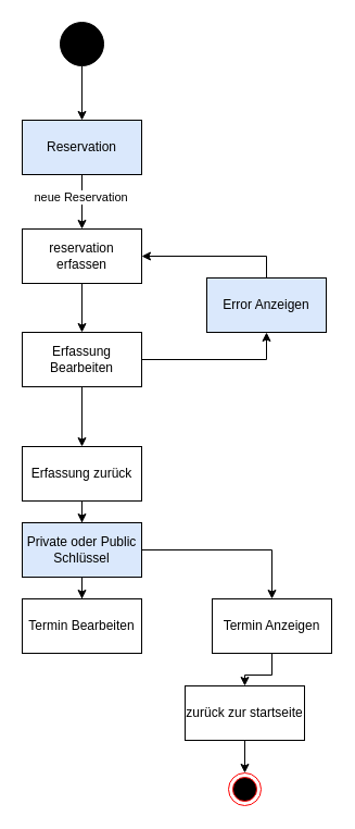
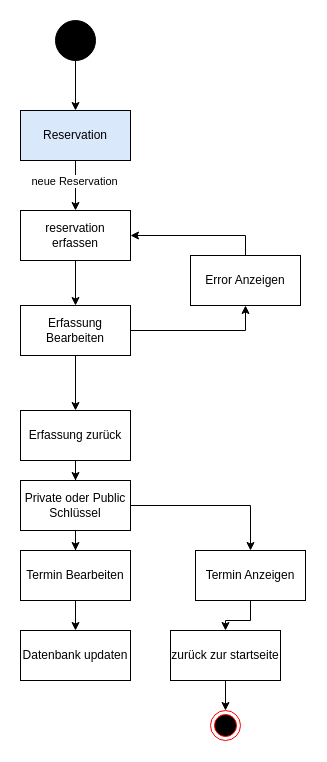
- <mxCell id="16" value="Error Anzeigen" style="html=1;whiteSpace=wrap;fillColor=#dae8fc;" parent="1" vertex="1"><mxGeometry x="190" y="255" width="110" height="50" as="geometry" /></mxCell>
+ <mxCell id="16" value="Error Anzeigen" style="html=1;whiteSpace=wrap;" parent="1" vertex="1"><mxGeometry x="190" y="255" width="110" height="50" as="geometry" /></mxCell>
- <mxCell id="19" value="Private oder Public Schlüssel" style="html=1;whiteSpace=wrap;fillColor=#dae8fc;" parent="1" vertex="1"><mxGeometry x="20" y="480" width="110" height="50" as="geometry" /></mxCell>
+ <mxCell id="19" value="Private oder Public Schlüssel" style="html=1;whiteSpace=wrap;" parent="1" vertex="1"><mxGeometry x="20" y="480" width="110" height="50" as="geometry" /></mxCell>
+ <mxCell id="20" style="edgeStyle=orthogonalEdgeStyle;rounded=0;orthogonalLoop=1;jettySize=auto;html=1;entryX=0.5;entryY=0;entryDx=0;entryDy=0;" parent="1" source="21" target="24" edge="1"><mxGeometry relative="1" as="geometry" /></mxCell>
+ <mxCell id="24" value="Datenbank updaten" style="html=1;whiteSpace=wrap;" parent="1" vertex="1"><mxGeometry x="20" y="630" width="110" height="50" as="geometry" /></mxCell>
